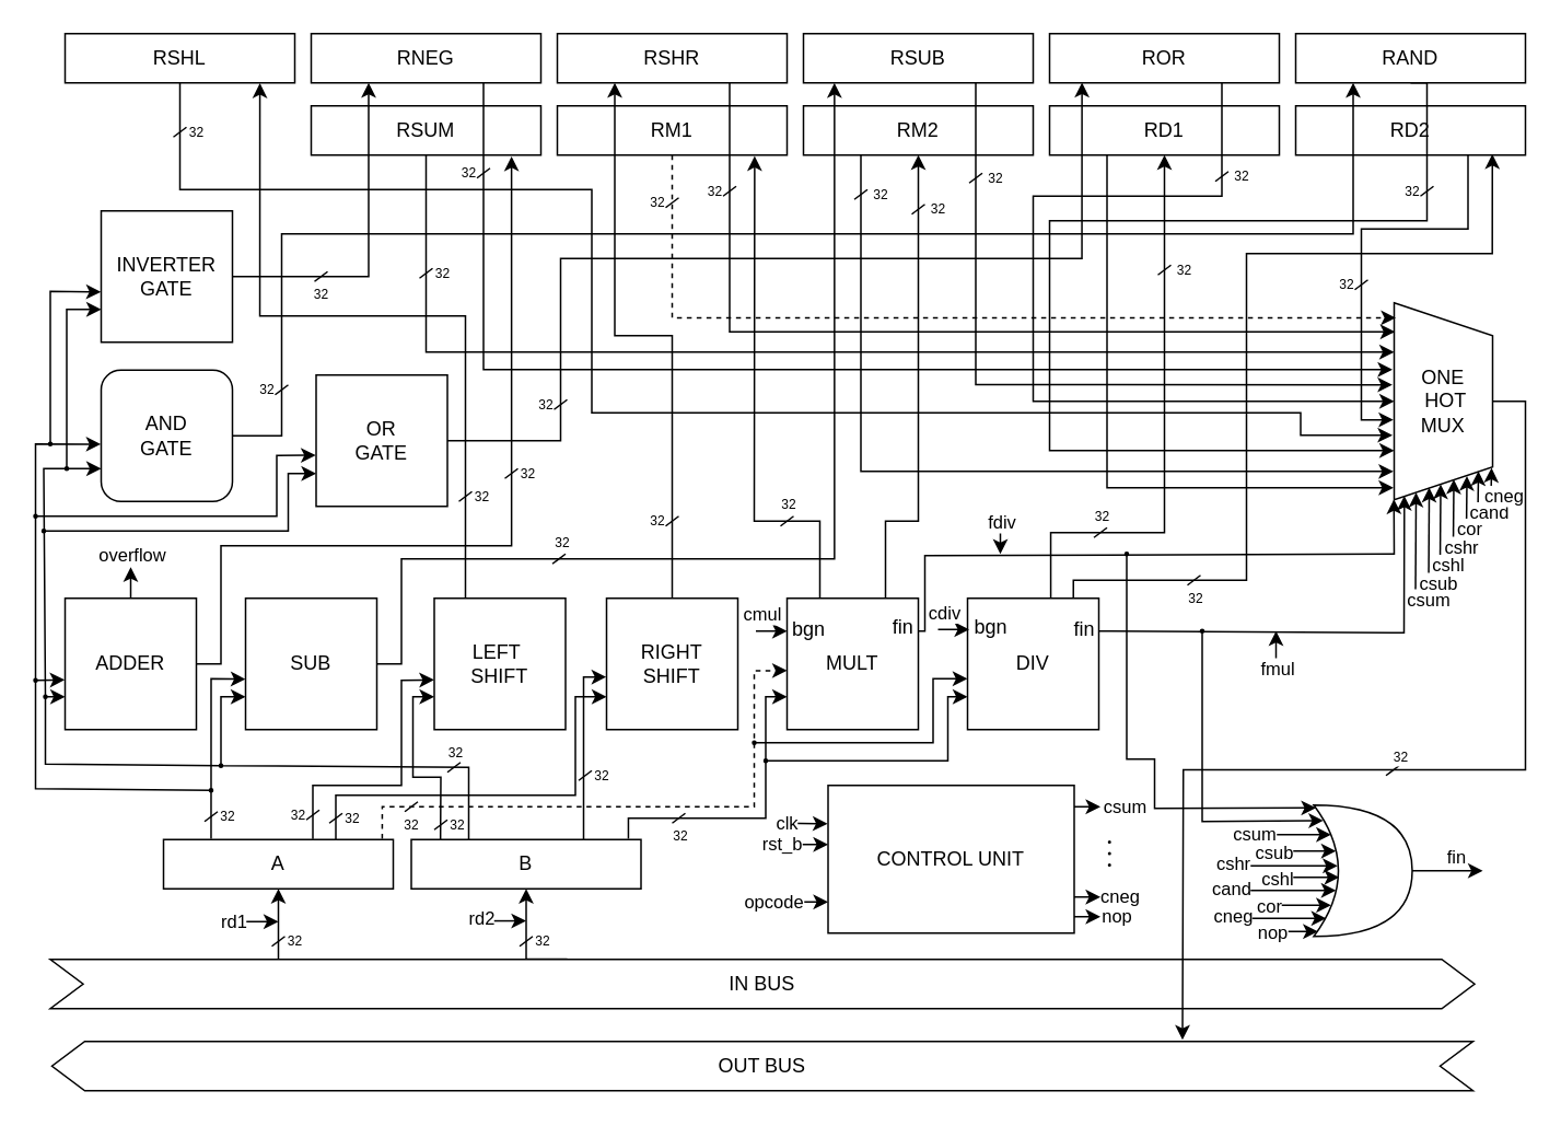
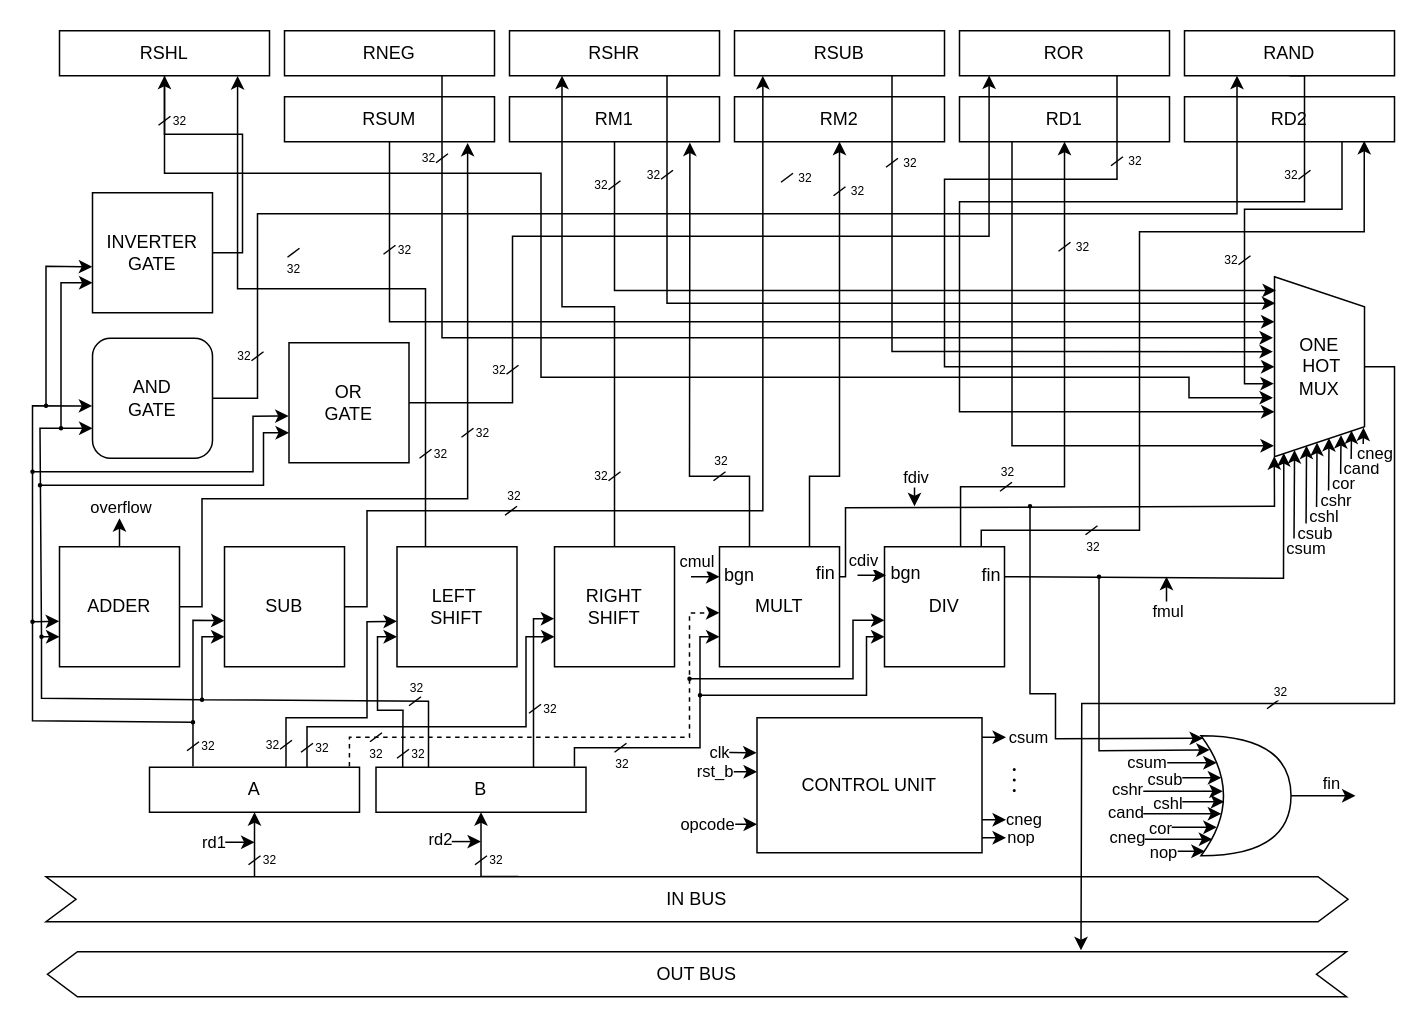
- <mxCell id="54" style="edgeStyle=orthogonalEdgeStyle;rounded=0;orthogonalLoop=1;jettySize=auto;html=1;exitX=1;exitY=0.5;exitDx=0;exitDy=0;entryX=0.25;entryY=1;entryDx=0;entryDy=0;" edge="1" parent="1" source="55" target="18"><mxGeometry relative="1" as="geometry" /></mxCell>
+ <mxCell id="54" style="edgeStyle=orthogonalEdgeStyle;rounded=0;orthogonalLoop=1;jettySize=auto;html=1;exitX=1;exitY=0.5;exitDx=0;exitDy=0;" edge="1" parent="1" source="55" target="13"><mxGeometry relative="1" as="geometry" /></mxCell>
- <mxCell id="33" style="edgeStyle=orthogonalEdgeStyle;rounded=0;orthogonalLoop=1;jettySize=auto;html=1;exitX=0.5;exitY=1;exitDx=0;exitDy=0;entryX=0.076;entryY=0.983;entryDx=0;entryDy=0;entryPerimeter=0;dashed=1;" parent="1" source="19" target="25" edge="1"><mxGeometry relative="1" as="geometry" /></mxCell>
+ <mxCell id="33" style="edgeStyle=orthogonalEdgeStyle;rounded=0;orthogonalLoop=1;jettySize=auto;html=1;exitX=0.5;exitY=1;exitDx=0;exitDy=0;entryX=0.076;entryY=0.983;entryDx=0;entryDy=0;entryPerimeter=0;" parent="1" source="19" target="25" edge="1"><mxGeometry relative="1" as="geometry" /></mxCell>
- <mxCell id="31" style="edgeStyle=orthogonalEdgeStyle;rounded=0;orthogonalLoop=1;jettySize=auto;html=1;exitX=0.25;exitY=1;exitDx=0;exitDy=0;entryX=0.856;entryY=1.007;entryDx=0;entryDy=0;entryPerimeter=0;" parent="1" source="20" target="25" edge="1"><mxGeometry relative="1" as="geometry" /></mxCell>
